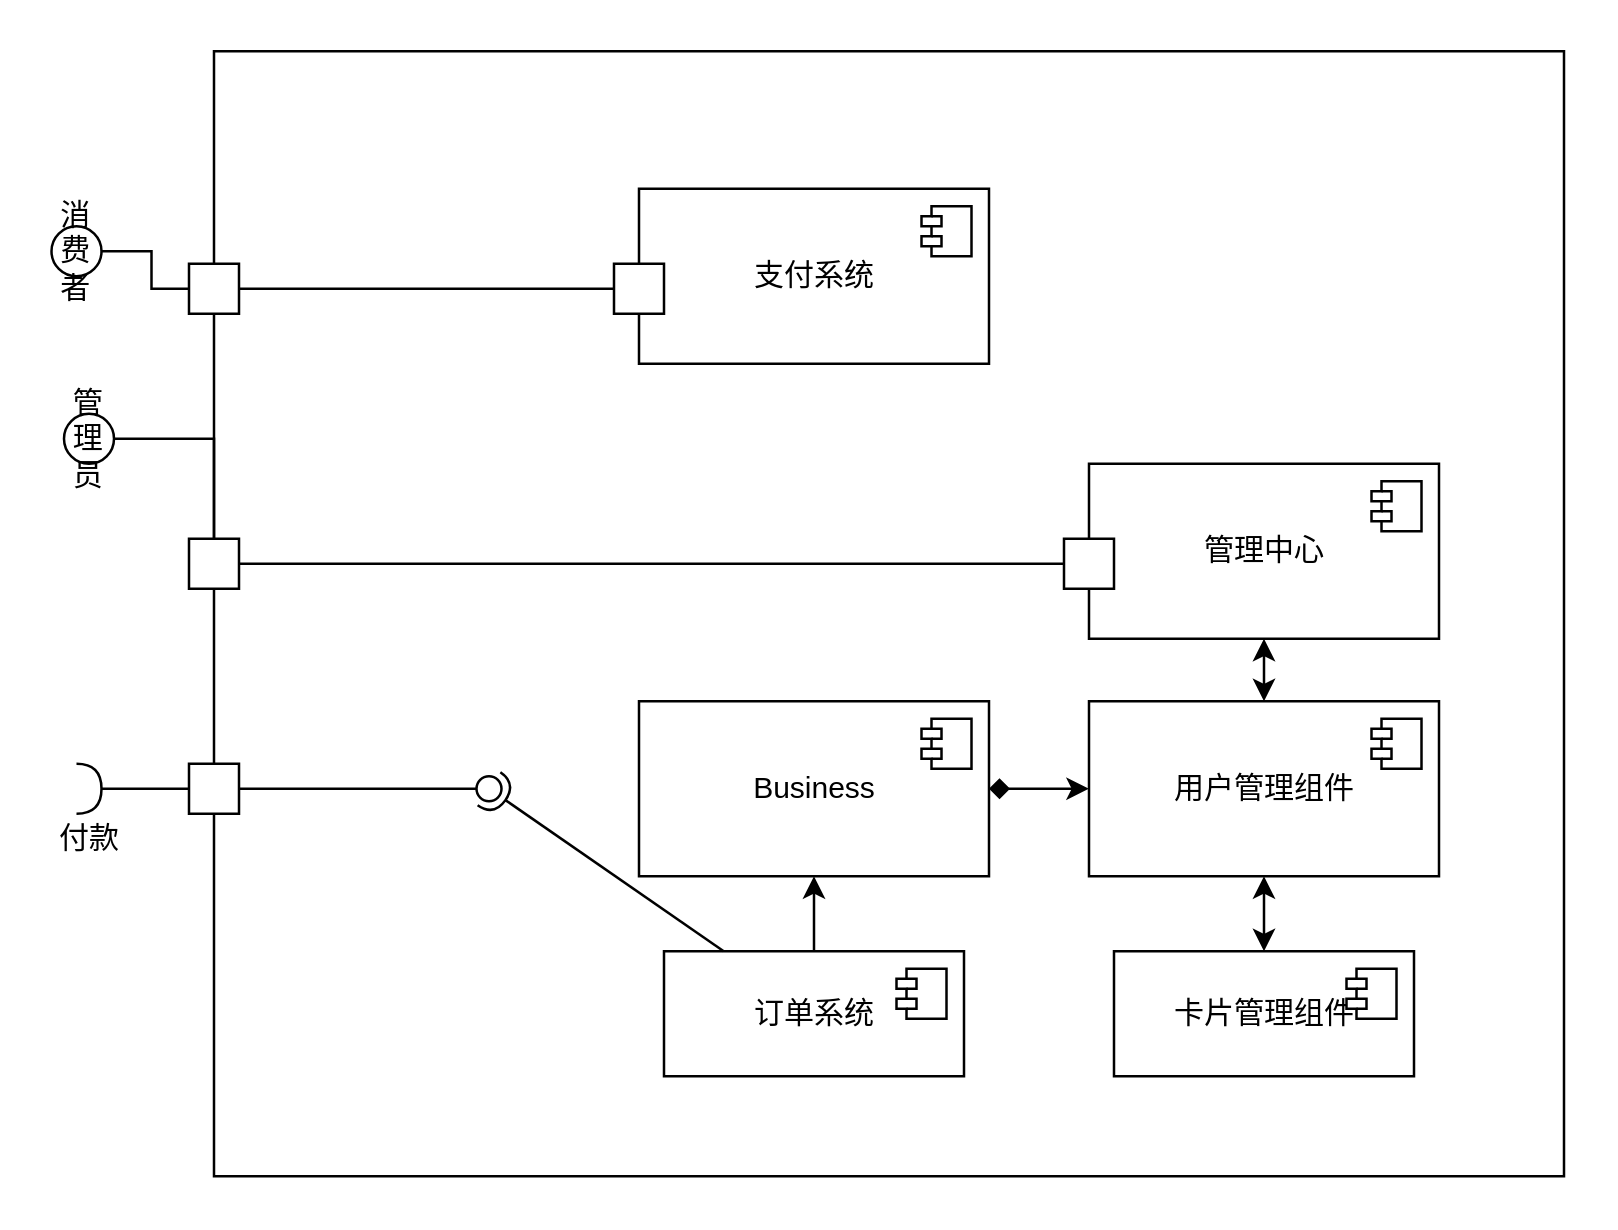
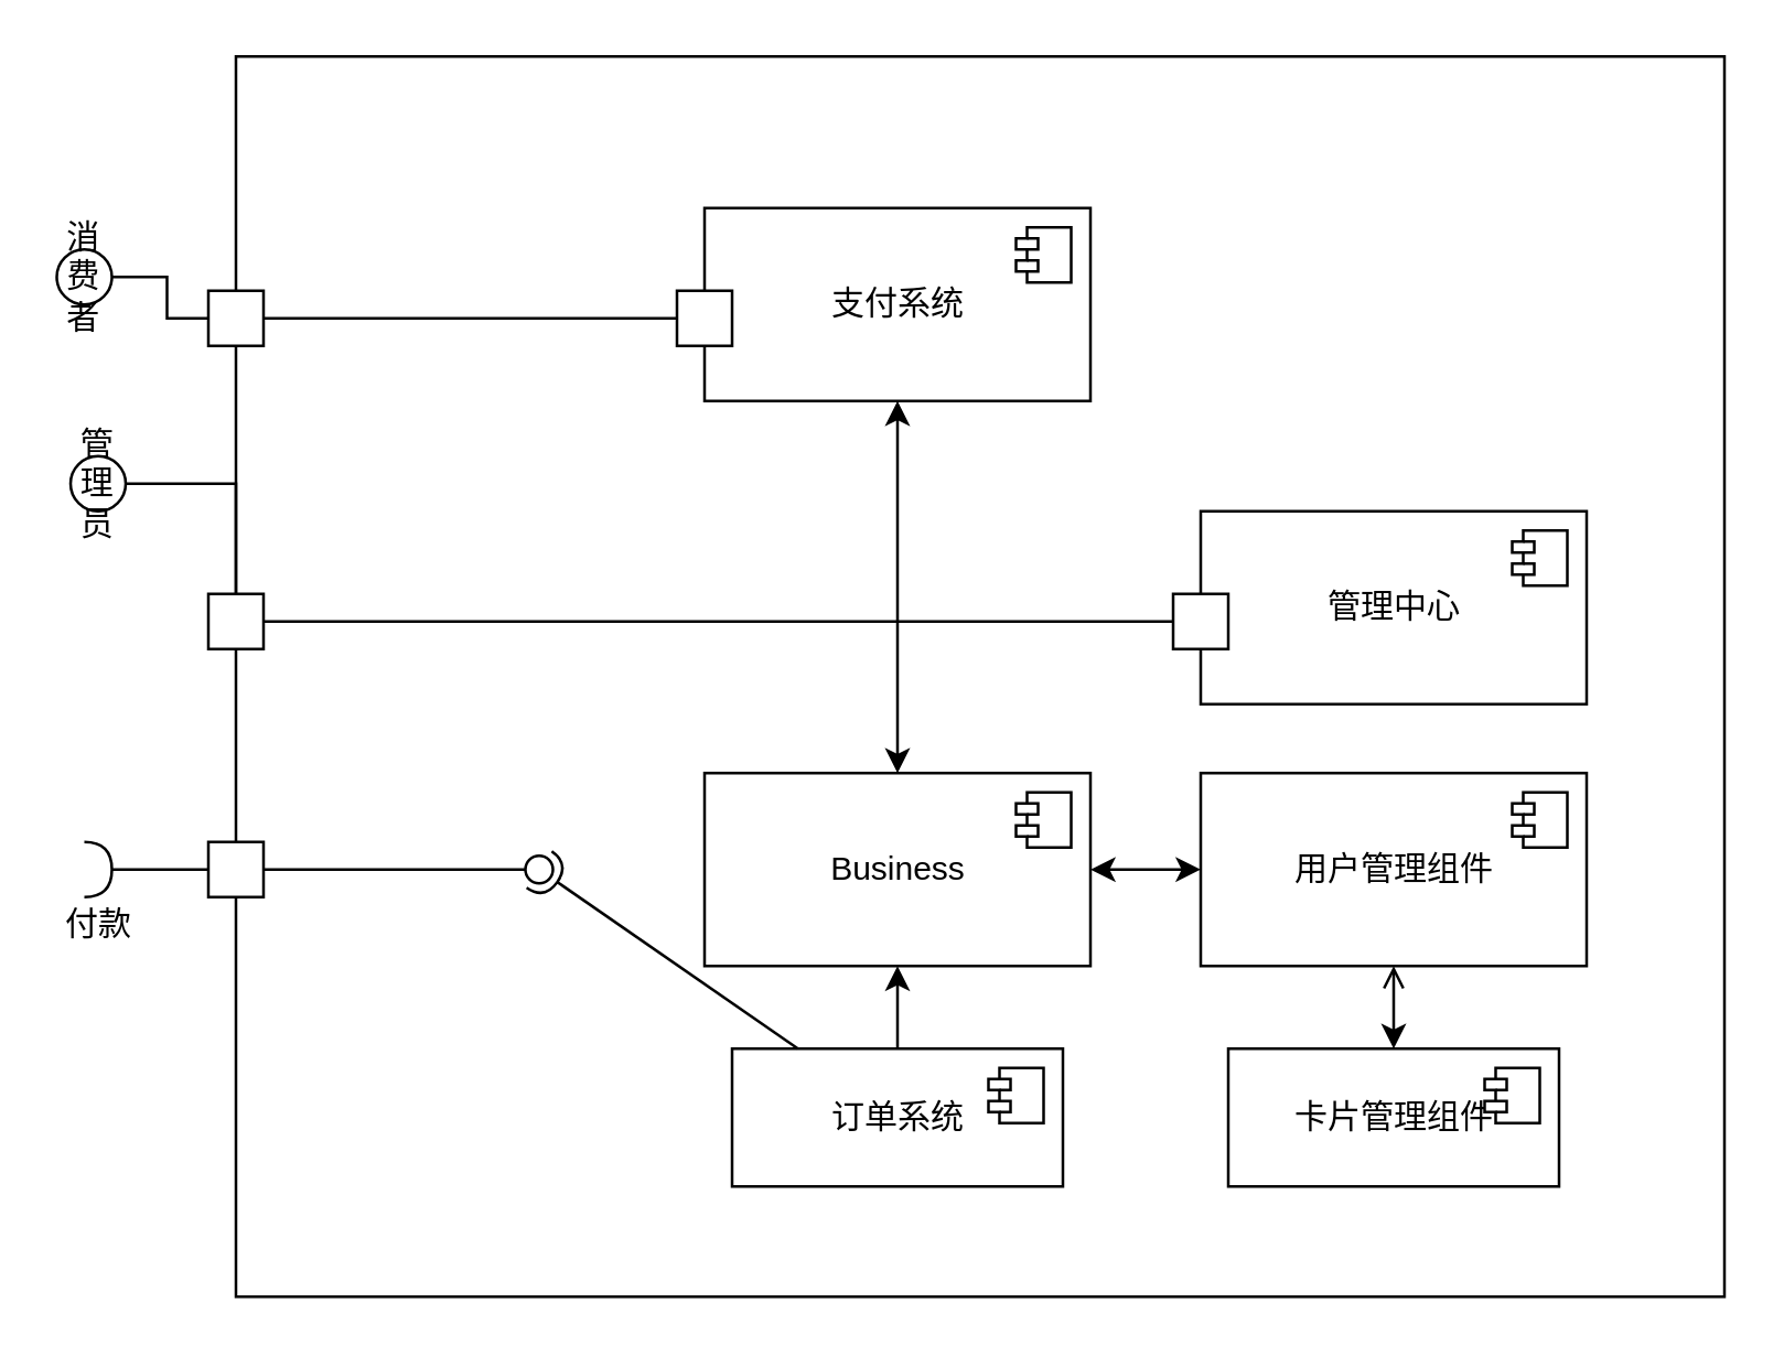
+ <mxCell id="5" value="" style="edgeStyle=none;rounded=0;orthogonalLoop=1;jettySize=auto;html=1;startArrow=classic;startFill=1;endArrow=classic;endFill=1;" edge="1" parent="1" source="34" target="3"><mxGeometry relative="1" as="geometry" /></mxCell>
- <mxCell id="29" value="" style="edgeStyle=none;rounded=0;orthogonalLoop=1;jettySize=auto;html=1;startArrow=classic;startFill=1;endArrow=classic;endFill=1;" edge="1" parent="1" source="31" target="6"><mxGeometry relative="1" as="geometry" /></mxCell>
- <mxCell id="30" value="" style="edgeStyle=none;rounded=0;orthogonalLoop=1;jettySize=auto;html=1;startArrow=classic;startFill=1;endArrow=diamond;endFill=1;" edge="1" parent="1" source="31" target="34"><mxGeometry relative="1" as="geometry" /></mxCell>
+ <mxCell id="30" value="" style="edgeStyle=none;rounded=0;orthogonalLoop=1;jettySize=auto;html=1;startArrow=classic;startFill=1;endArrow=classic;endFill=1;" edge="1" parent="1" source="31" target="34"><mxGeometry relative="1" as="geometry" /></mxCell>
- <mxCell id="26" value="" style="edgeStyle=none;rounded=0;orthogonalLoop=1;jettySize=auto;html=1;endArrow=classic;endFill=1;startArrow=classic;startFill=1;entryX=0.5;entryY=1;entryDx=0;entryDy=0;" edge="1" parent="1" source="27" target="31"><mxGeometry relative="1" as="geometry" /></mxCell>
+ <mxCell id="26" value="" style="edgeStyle=none;rounded=0;orthogonalLoop=1;jettySize=auto;html=1;endArrow=open;endFill=1;startArrow=classic;startFill=1;entryX=0.5;entryY=1;entryDx=0;entryDy=0;" edge="1" parent="1" source="27" target="31"><mxGeometry relative="1" as="geometry" /></mxCell>
